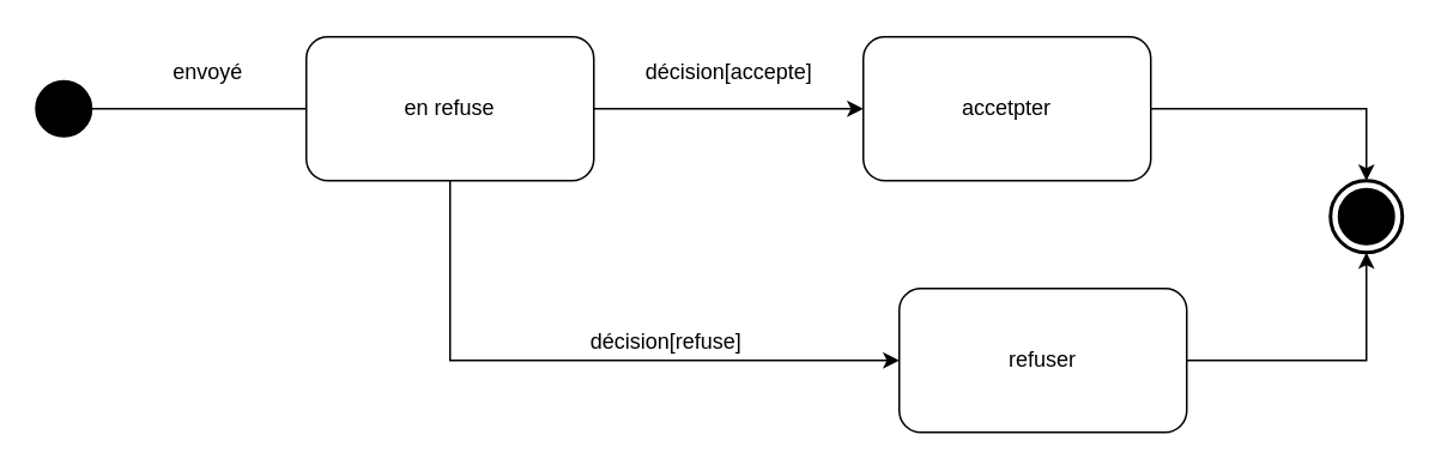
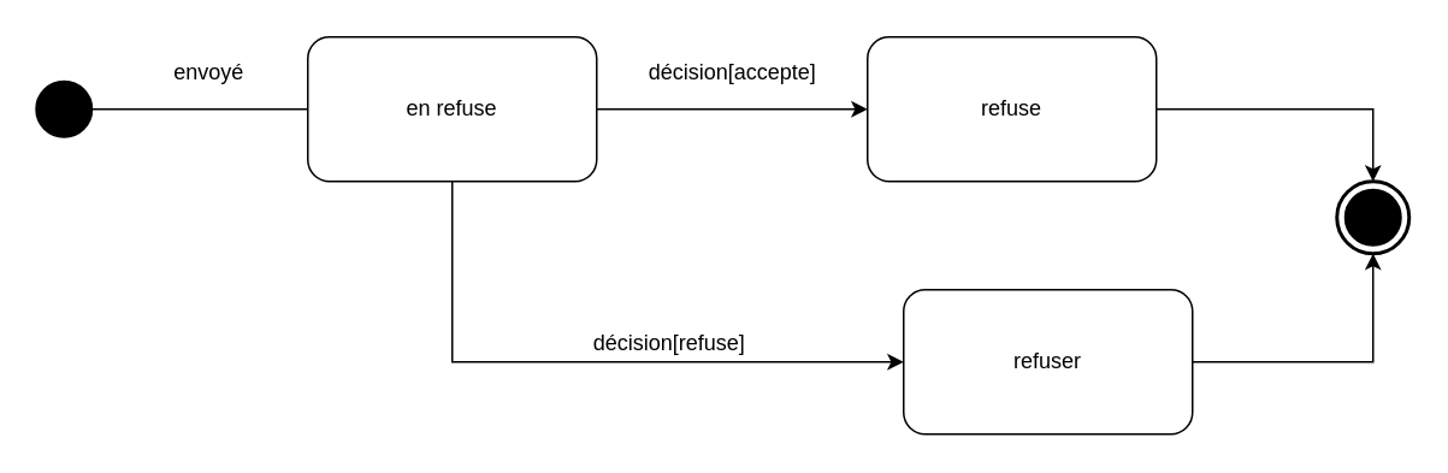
- <mxCell id="9" value="accetpter" style="shape=rect;html=1;rounded=1;whiteSpace=wrap;align=center;" vertex="1" parent="1"><mxGeometry x="480" y="20" width="160" height="80" as="geometry" /></mxCell>
+ <mxCell id="9" value="refuse" style="shape=rect;html=1;rounded=1;whiteSpace=wrap;align=center;" vertex="1" parent="1"><mxGeometry x="480" y="20" width="160" height="80" as="geometry" /></mxCell>
